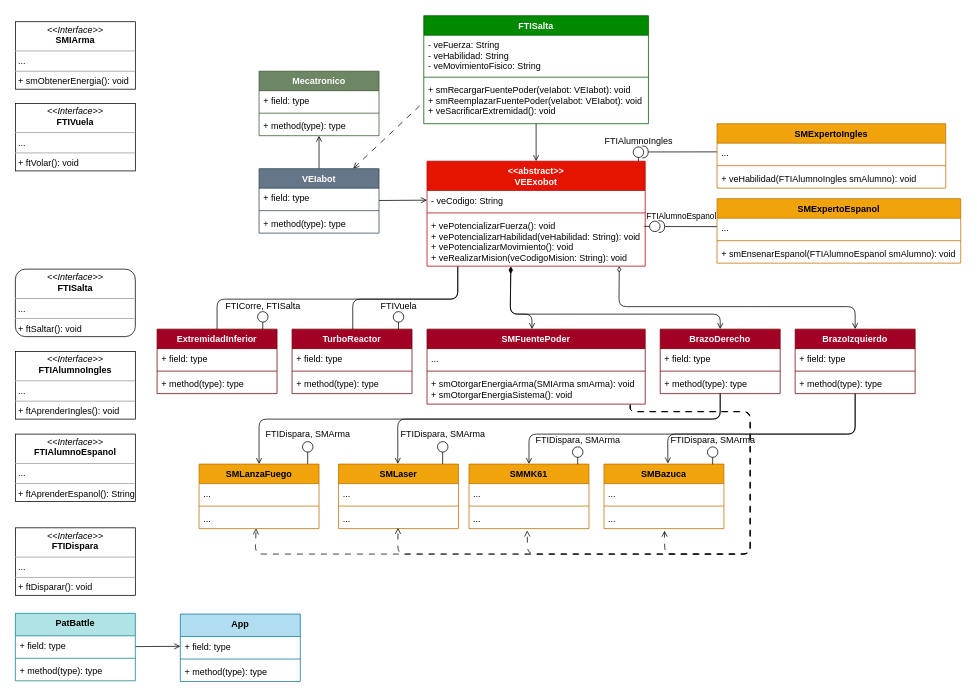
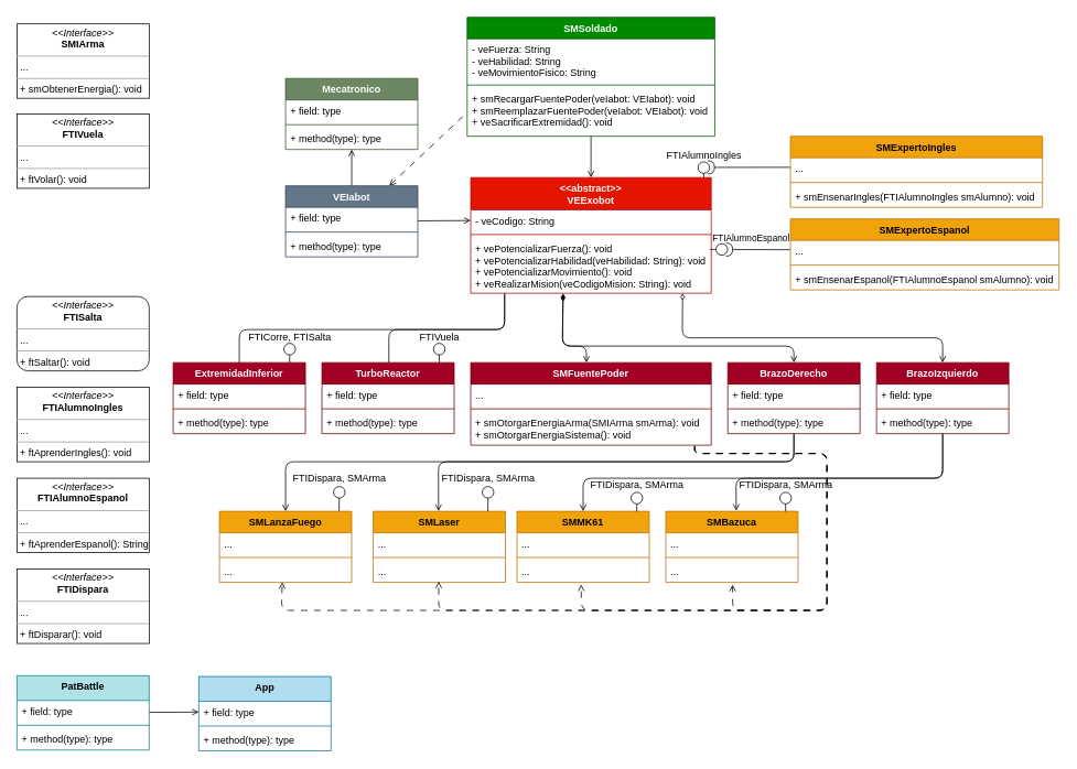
- <mxCell id="13" value="FTISalta" style="swimlane;fontStyle=1;align=center;verticalAlign=top;childLayout=stackLayout;horizontal=1;startSize=26;horizontalStack=0;resizeParent=1;resizeParentMax=0;resizeLast=0;collapsible=1;marginBottom=0;fillColor=#008a00;strokeColor=#005700;fontColor=#ffffff;" parent="1" vertex="1"><mxGeometry x="564.69" y="20" width="299.63" height="144" as="geometry" /></mxCell>
+ <mxCell id="13" value="SMSoldado" style="swimlane;fontStyle=1;align=center;verticalAlign=top;childLayout=stackLayout;horizontal=1;startSize=26;horizontalStack=0;resizeParent=1;resizeParentMax=0;resizeLast=0;collapsible=1;marginBottom=0;fillColor=#008a00;strokeColor=#005700;fontColor=#ffffff;" parent="1" vertex="1"><mxGeometry x="564.69" y="20" width="299.63" height="144" as="geometry" /></mxCell>
- <mxCell id="32" value="+ veHabilidad(FTIAlumnoIngles smAlumno): void" style="text;strokeColor=none;fillColor=none;align=left;verticalAlign=top;spacingLeft=4;spacingRight=4;overflow=hidden;rotatable=0;points=[[0,0.5],[1,0.5]];portConstraint=eastwest;fontColor=#000000;" parent="29" vertex="1"><mxGeometry y="60" width="305" height="26" as="geometry" /></mxCell>
+ <mxCell id="32" value="+ smEnsenarIngles(FTIAlumnoIngles smAlumno): void" style="text;strokeColor=none;fillColor=none;align=left;verticalAlign=top;spacingLeft=4;spacingRight=4;overflow=hidden;rotatable=0;points=[[0,0.5],[1,0.5]];portConstraint=eastwest;fontColor=#000000;" parent="29" vertex="1"><mxGeometry y="60" width="305" height="26" as="geometry" /></mxCell>
- <mxCell id="92" value="&lt;p style=&quot;margin:0px;margin-top:4px;text-align:center;&quot;&gt;&lt;i&gt;&amp;lt;&amp;lt;Interface&amp;gt;&amp;gt;&lt;/i&gt;&lt;br&gt;&lt;b&gt;FTIDispara&lt;/b&gt;&lt;br&gt;&lt;/p&gt;&lt;hr size=&quot;1&quot;&gt;&lt;p style=&quot;margin:0px;margin-left:4px;&quot;&gt;...&lt;/p&gt;&lt;hr size=&quot;1&quot;&gt;&lt;p style=&quot;margin:0px;margin-left:4px;&quot;&gt;+ ftDisparar(): void&lt;br&gt;&lt;/p&gt;" style="verticalAlign=top;align=left;overflow=fill;fontSize=12;fontFamily=Helvetica;html=1;fontColor=#000000;fillColor=none;strokeColor=#000000;" parent="1" vertex="1"><mxGeometry x="20" y="703" width="160" height="90" as="geometry" /></mxCell>
+ <mxCell id="92" value="&lt;p style=&quot;margin:0px;margin-top:4px;text-align:center;&quot;&gt;&lt;i&gt;&amp;lt;&amp;lt;Interface&amp;gt;&amp;gt;&lt;/i&gt;&lt;br&gt;&lt;b&gt;FTIDispara&lt;/b&gt;&lt;br&gt;&lt;/p&gt;&lt;hr size=&quot;1&quot;&gt;&lt;p style=&quot;margin:0px;margin-left:4px;&quot;&gt;...&lt;/p&gt;&lt;hr size=&quot;1&quot;&gt;&lt;p style=&quot;margin:0px;margin-left:4px;&quot;&gt;+ ftDisparar(): void&lt;br&gt;&lt;/p&gt;" style="verticalAlign=top;align=left;overflow=fill;fontSize=12;fontFamily=Helvetica;html=1;fontColor=#000000;fillColor=none;strokeColor=#000000;" parent="1" vertex="1"><mxGeometry x="20" y="688" width="160" height="90" as="geometry" /></mxCell>
